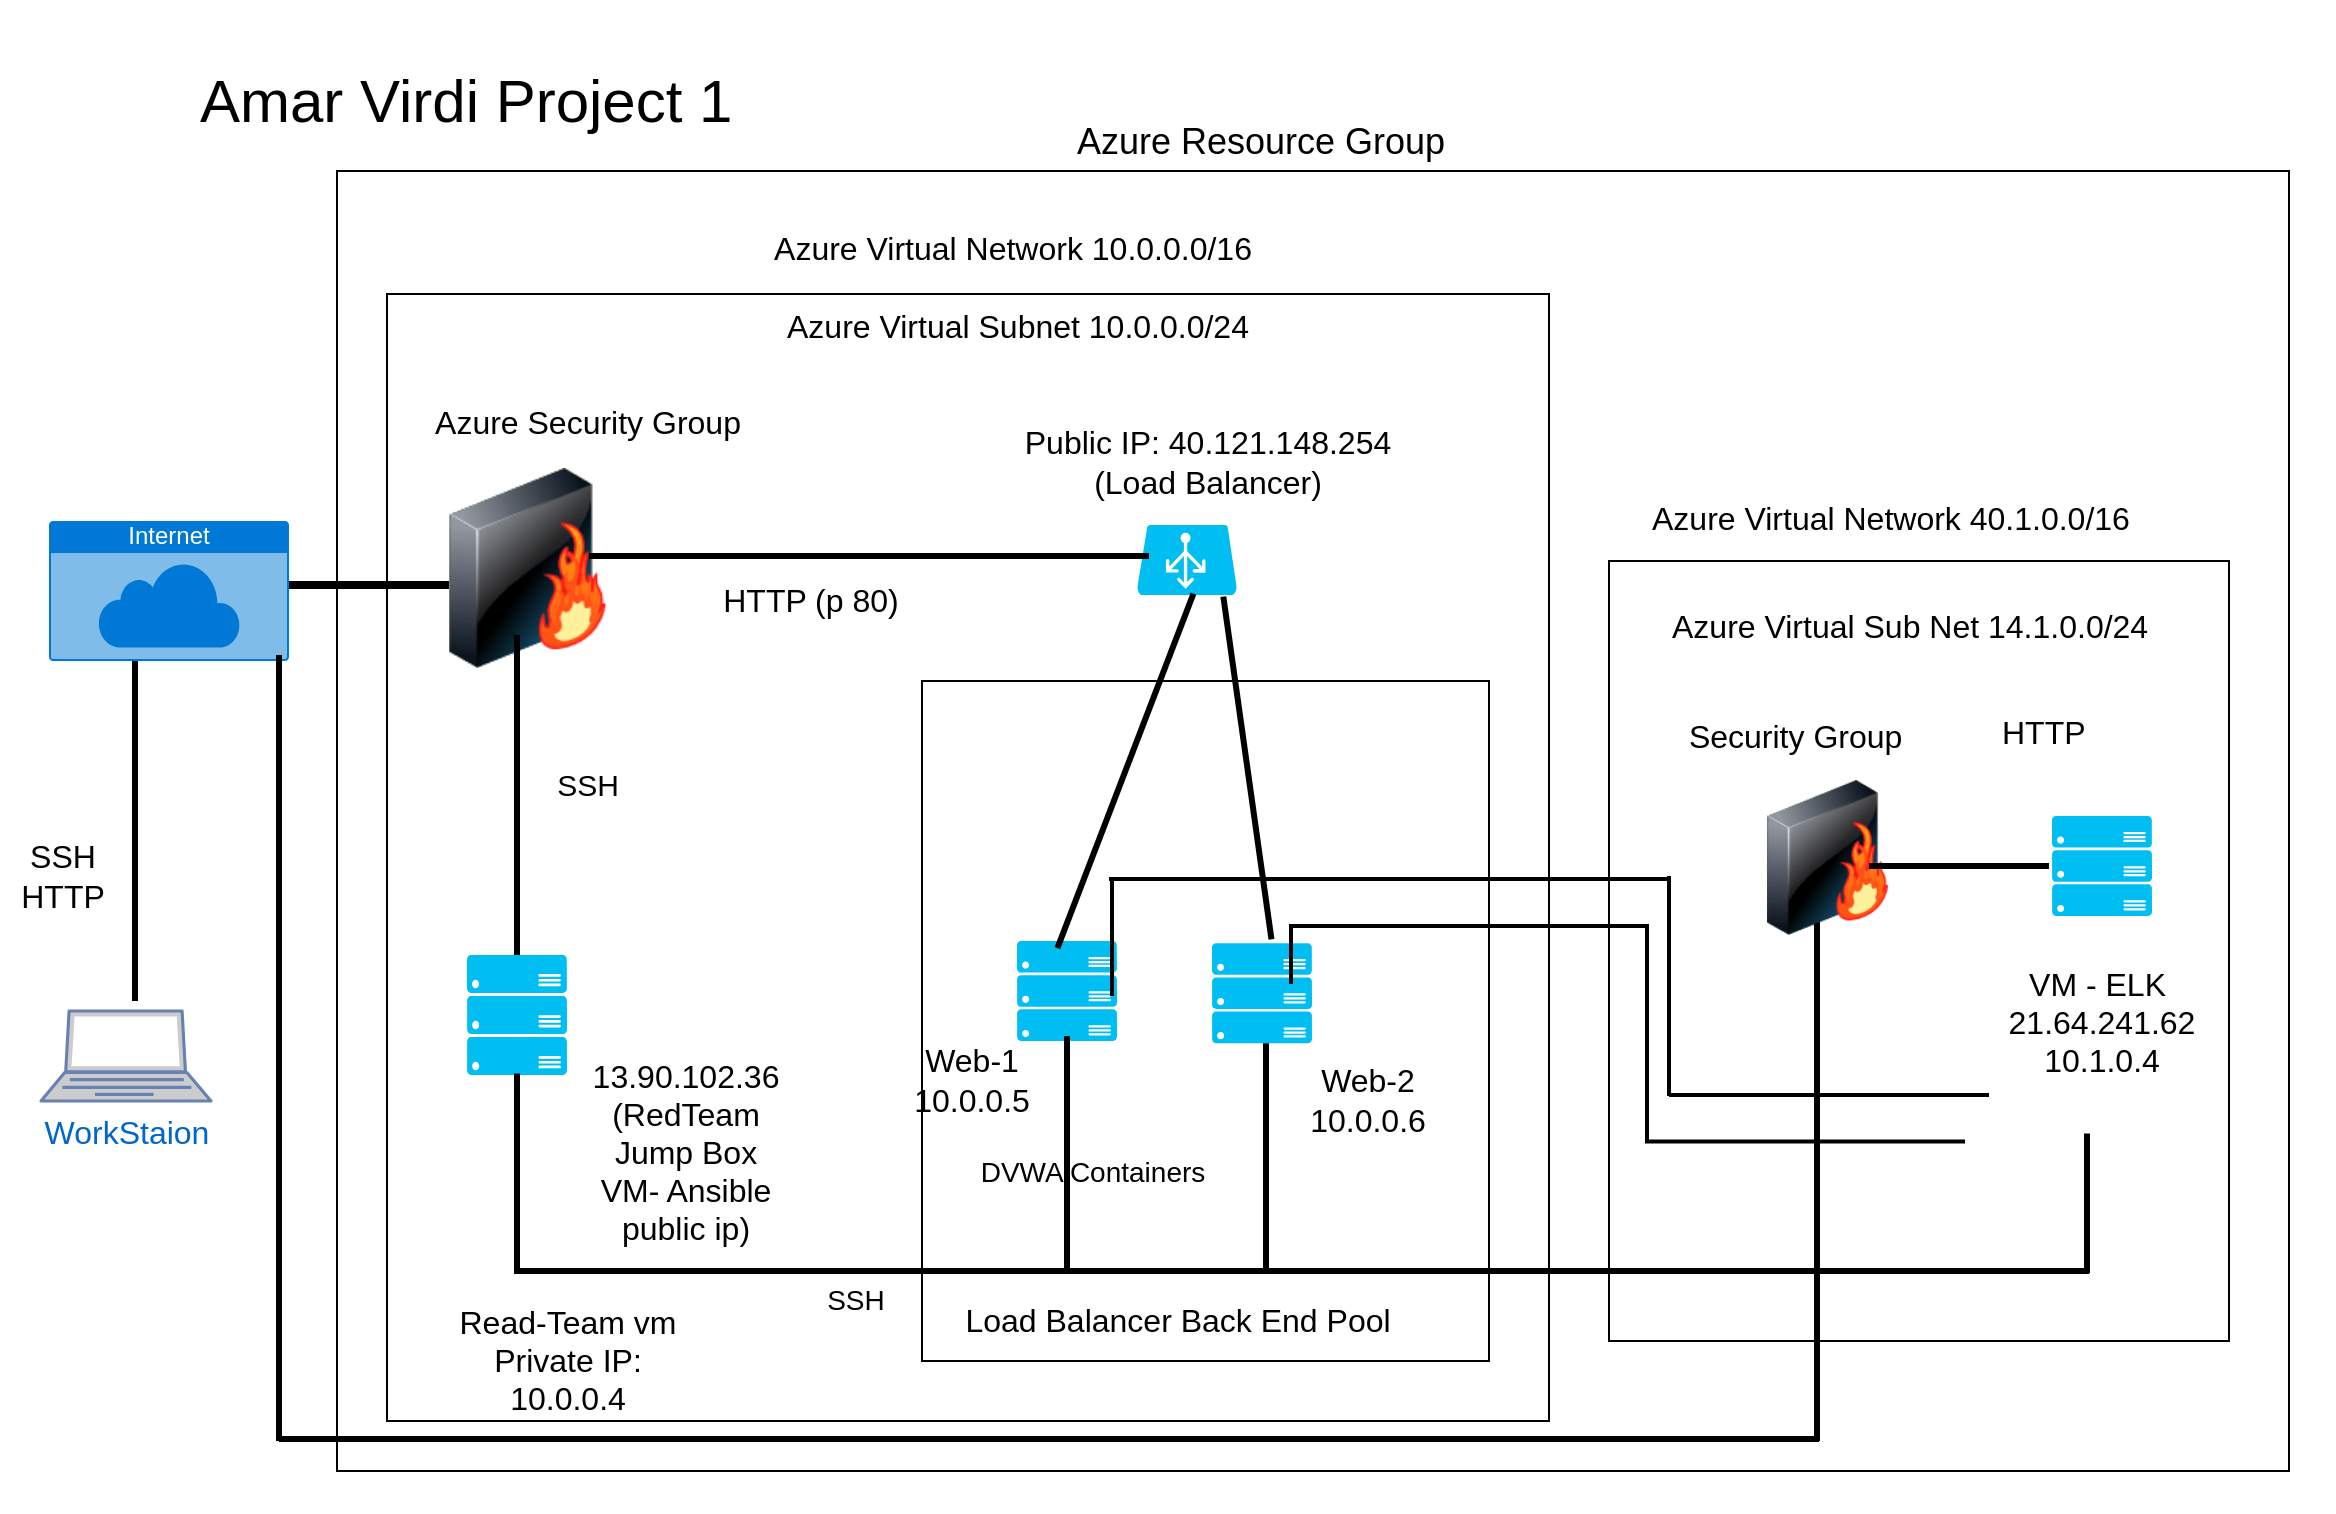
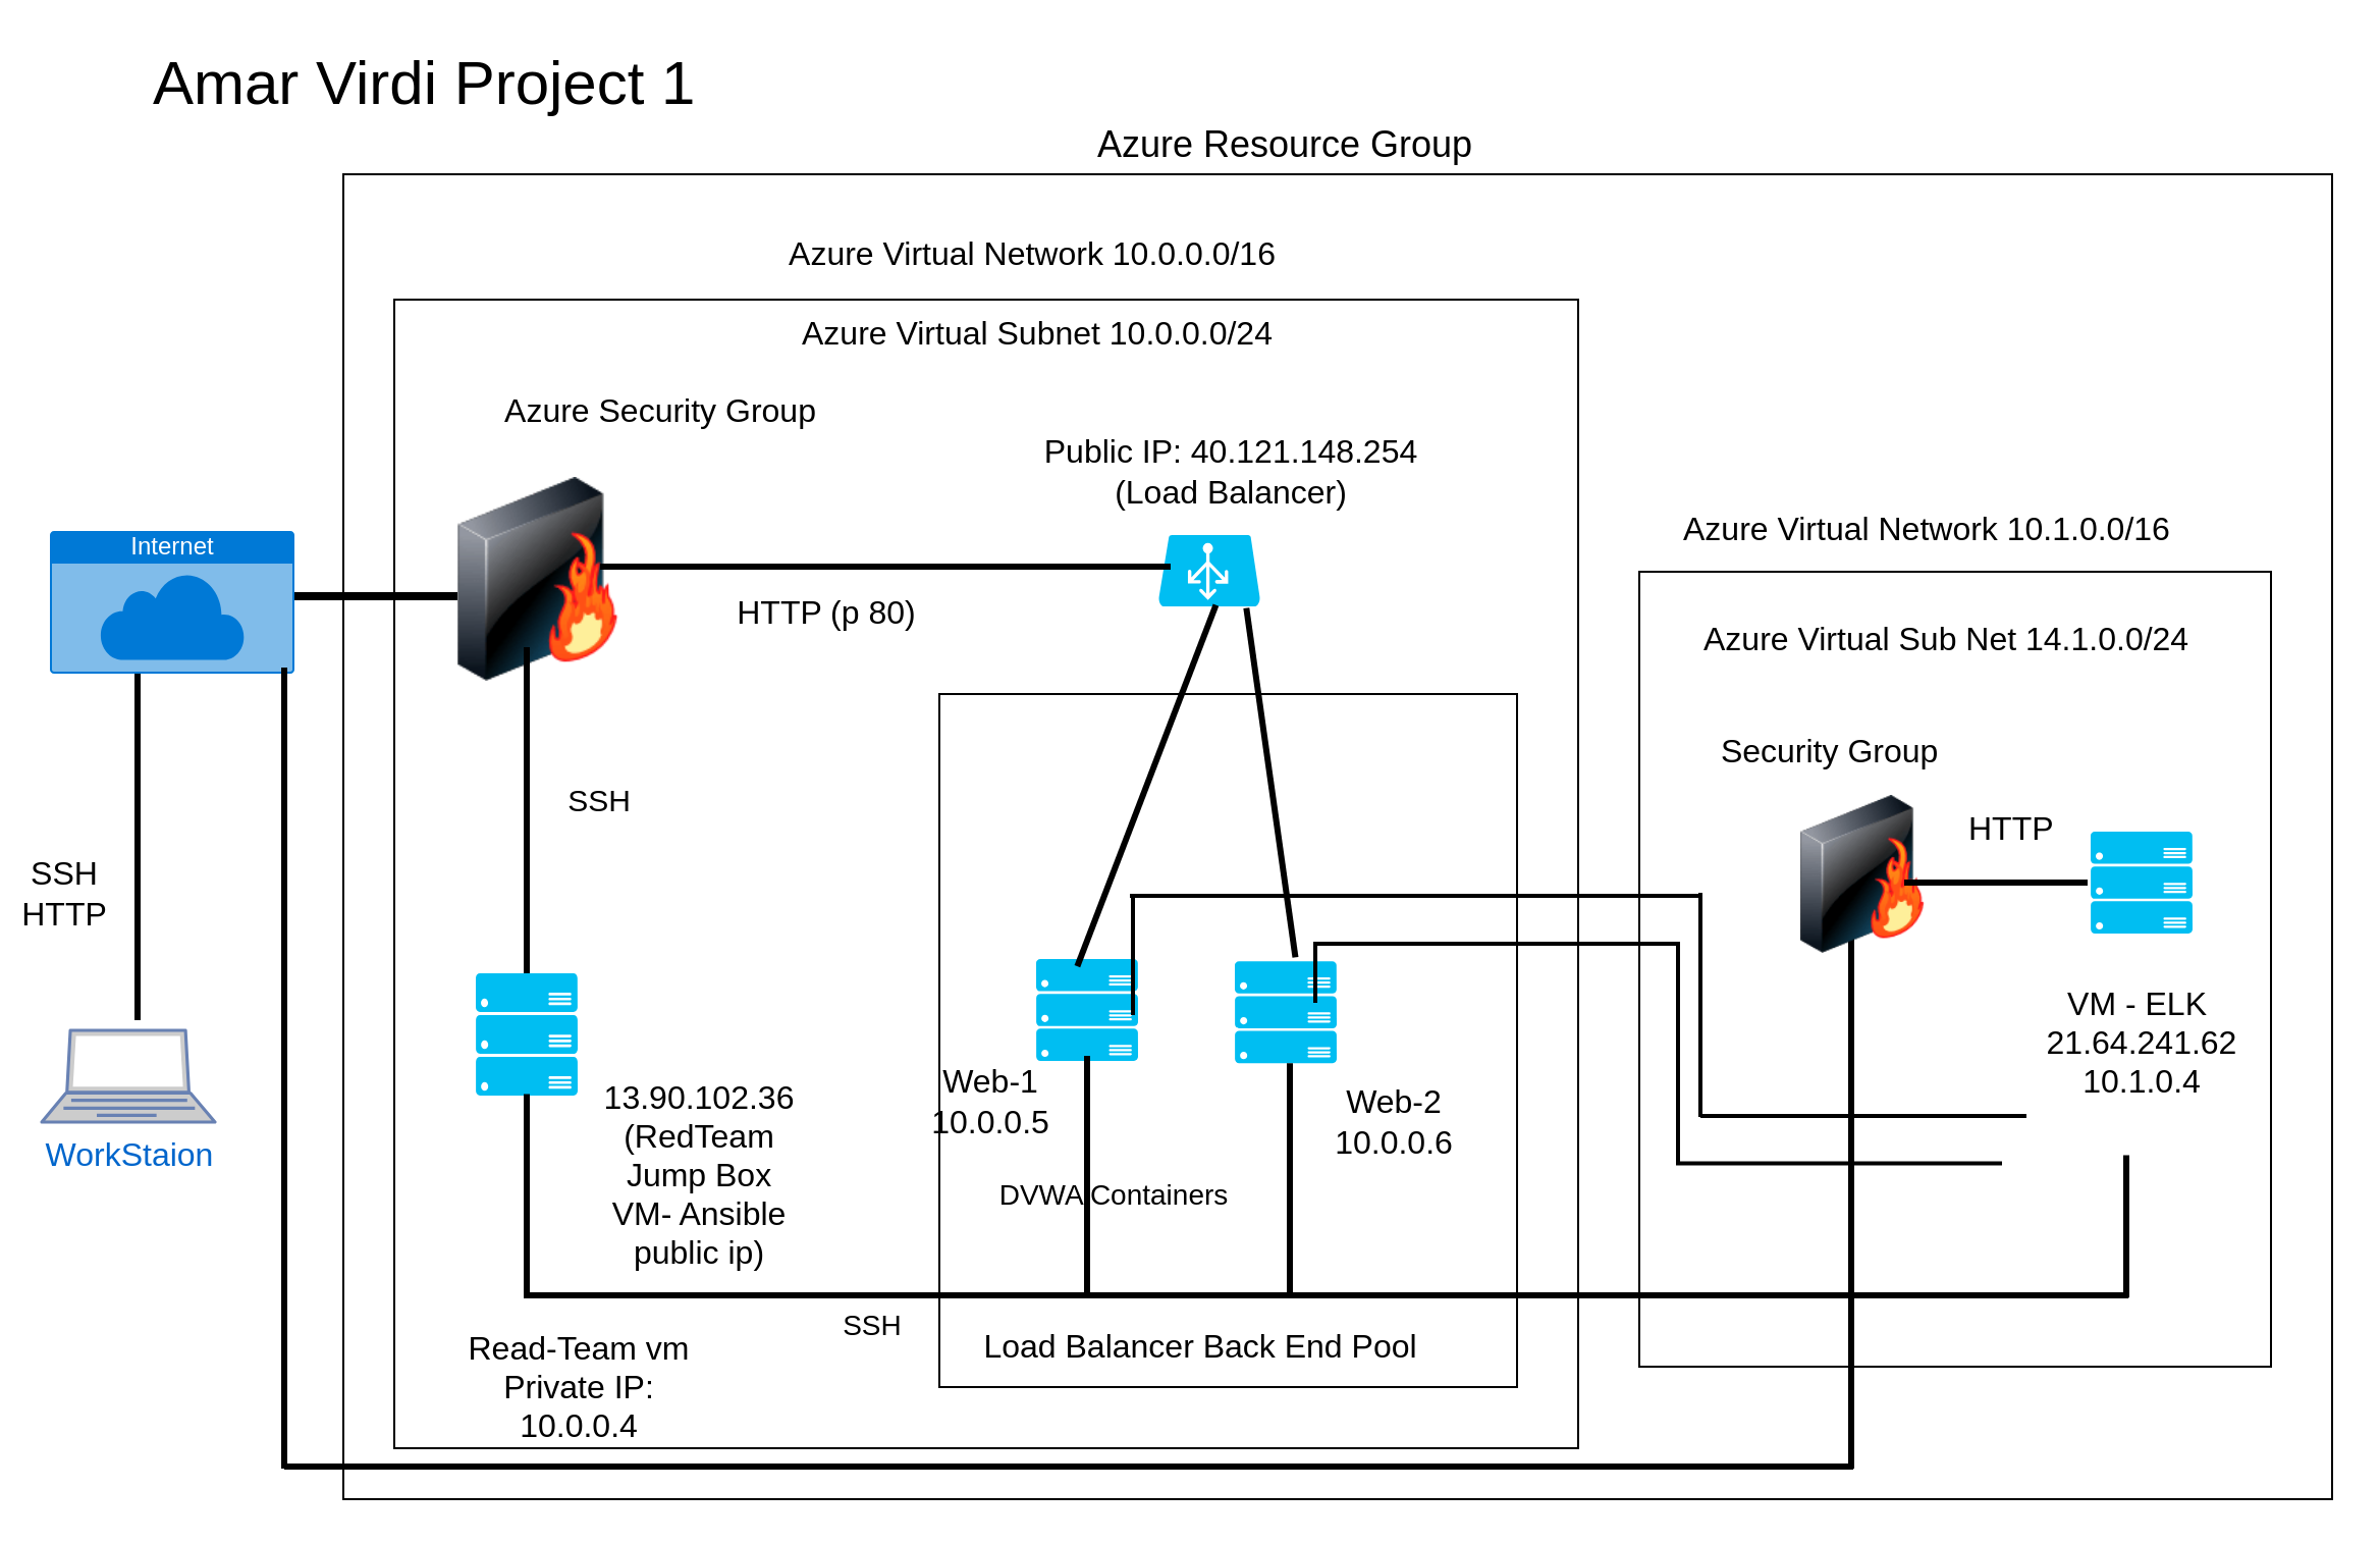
- <mxCell id="6" value="&lt;span style=&quot;font-weight: normal&quot;&gt;Amar Virdi Project 1&lt;/span&gt;" style="text;html=1;resizable=0;points=[];autosize=1;align=left;verticalAlign=top;spacingTop=-4;fontSize=30;fontStyle=1" parent="1" vertex="1"><mxGeometry x="97.5" y="30" width="280" height="40" as="geometry" /></mxCell>
+ <mxCell id="6" value="&lt;span style=&quot;font-weight: normal&quot;&gt;Amar Virdi Project 1&lt;/span&gt;" style="text;html=1;resizable=0;points=[];autosize=1;align=left;verticalAlign=top;spacingTop=-4;fontSize=30;fontStyle=1" parent="1" vertex="1"><mxGeometry x="72.5" y="20" width="280" height="40" as="geometry" /></mxCell>
- <mxCell id="32" value="&lt;font style=&quot;font-size: 16px&quot;&gt;Azure Security Group&lt;/font&gt;" style="text;html=1;strokeColor=none;fillColor=none;align=center;verticalAlign=middle;whiteSpace=wrap;rounded=0;" parent="1" vertex="1"><mxGeometry x="214" y="200.5" width="160" height="20" as="geometry" /></mxCell>
+ <mxCell id="32" value="&lt;font style=&quot;font-size: 16px&quot;&gt;Azure Security Group&lt;/font&gt;" style="text;html=1;strokeColor=none;fillColor=none;align=center;verticalAlign=middle;whiteSpace=wrap;rounded=0;" parent="1" vertex="1"><mxGeometry x="244" y="190.5" width="160" height="20" as="geometry" /></mxCell>
- <mxCell id="40" value="&lt;font style=&quot;font-size: 16px&quot;&gt;Azure Virtual Network 40.1.0.0/16&lt;/font&gt;" style="text;whiteSpace=wrap;html=1;" vertex="1" parent="1"><mxGeometry x="824" y="242.5" width="260" height="30" as="geometry" /></mxCell>
+ <mxCell id="40" value="&lt;font style=&quot;font-size: 16px&quot;&gt;Azure Virtual Network 10.1.0.0/16&lt;/font&gt;" style="text;whiteSpace=wrap;html=1;" vertex="1" parent="1"><mxGeometry x="824" y="242.5" width="260" height="30" as="geometry" /></mxCell>
- <mxCell id="57" value="&lt;font style=&quot;font-size: 16px&quot;&gt;HTTP&lt;/font&gt;" style="text;whiteSpace=wrap;html=1;" vertex="1" parent="1"><mxGeometry x="999" y="350" width="50" height="30" as="geometry" /></mxCell>
+ <mxCell id="57" value="&lt;font style=&quot;font-size: 16px&quot;&gt;HTTP&lt;/font&gt;" style="text;whiteSpace=wrap;html=1;" vertex="1" parent="1"><mxGeometry x="964" y="390" width="50" height="30" as="geometry" /></mxCell>
